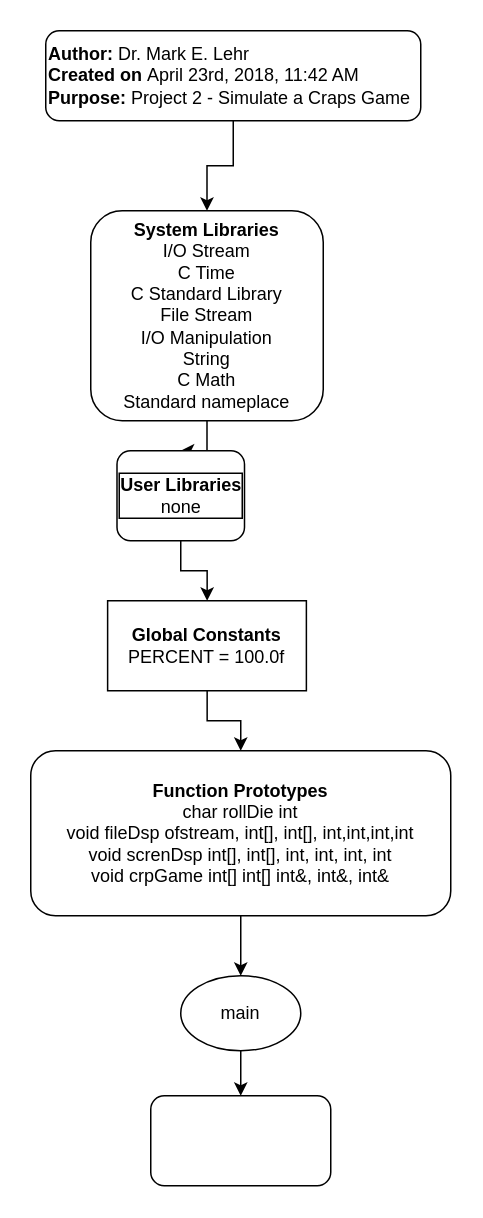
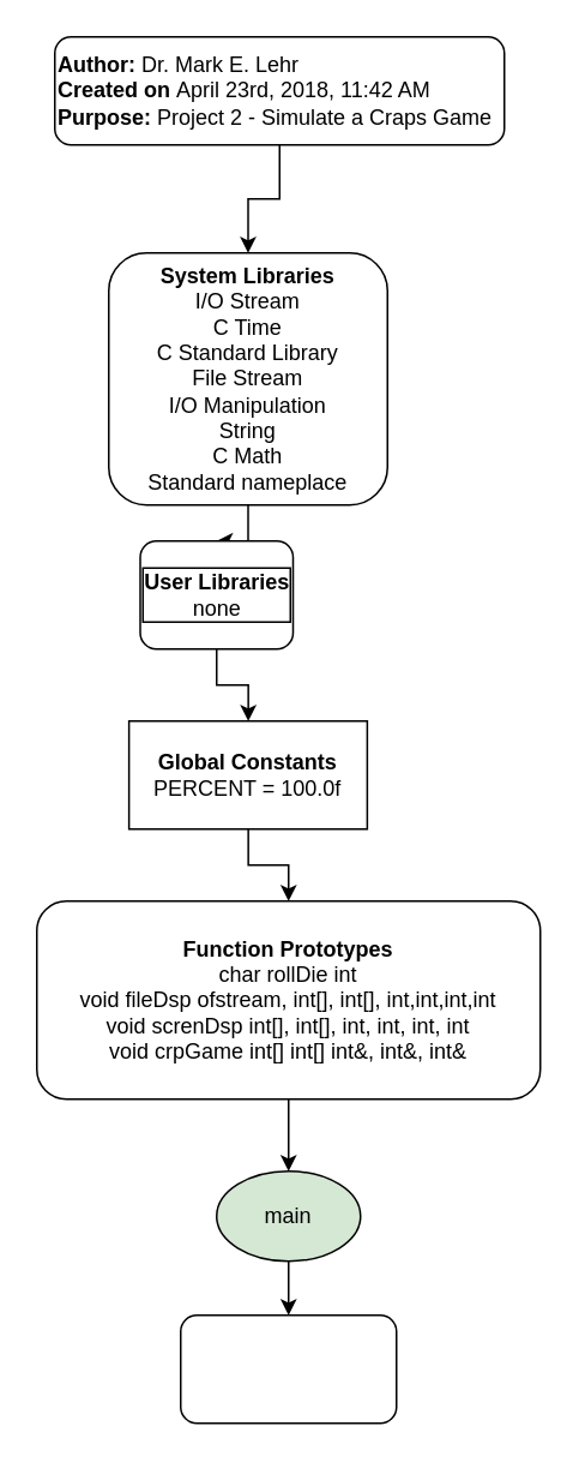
- <mxCell id="13" value="main" style="ellipse;whiteSpace=wrap;html=1;" vertex="1" parent="1"><mxGeometry x="120" y="650" width="80" height="50" as="geometry" /></mxCell>
+ <mxCell id="13" value="main" style="ellipse;whiteSpace=wrap;html=1;fillColor=#d5e8d4;" vertex="1" parent="1"><mxGeometry x="120" y="650" width="80" height="50" as="geometry" /></mxCell>
